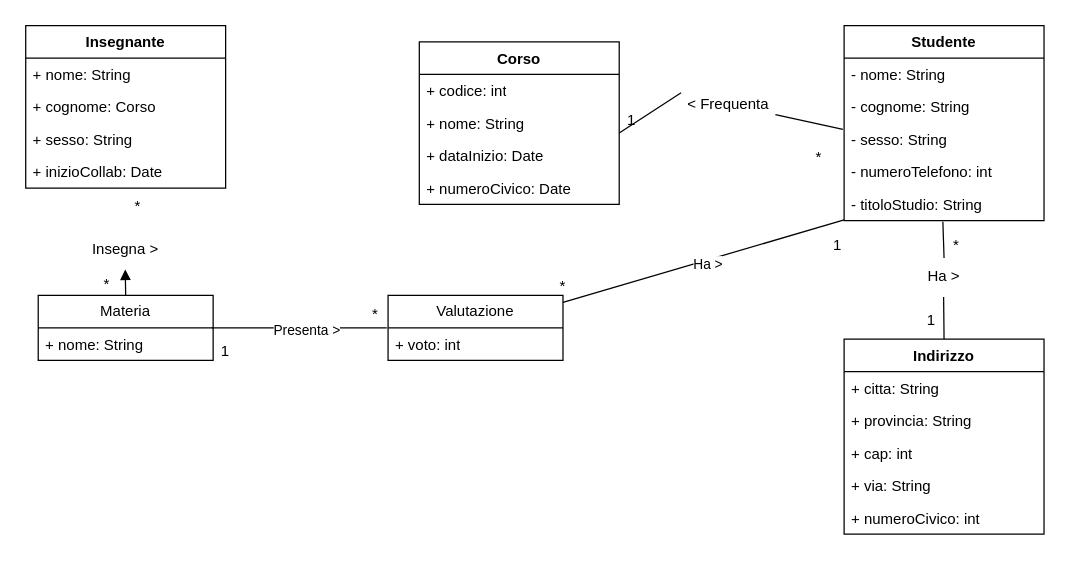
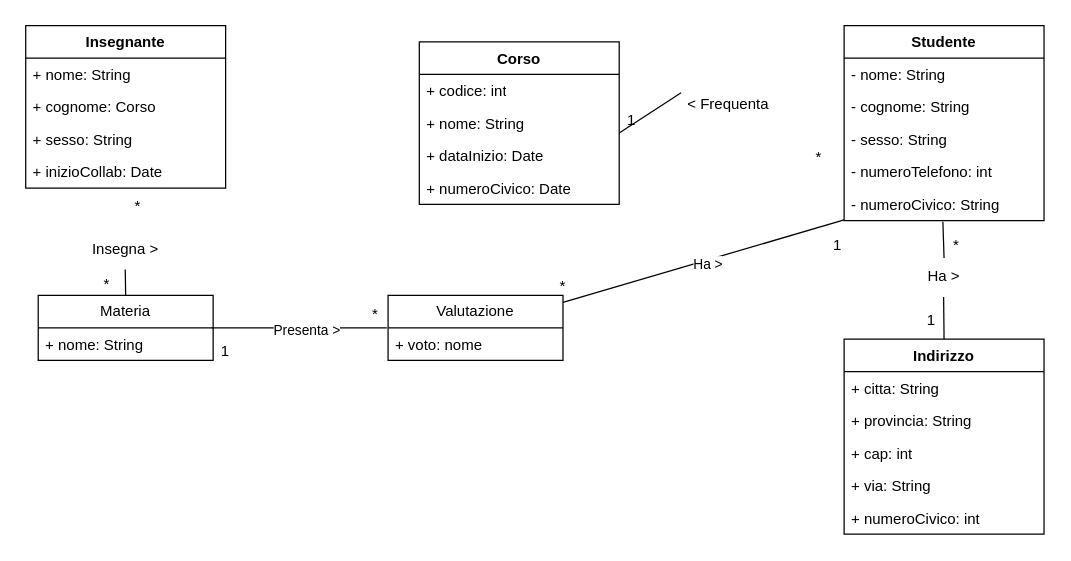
- <mxCell id="28" value="" style="endArrow=none;html=1;rounded=0;entryX=-0.006;entryY=0.192;entryDx=0;entryDy=0;entryPerimeter=0;" edge="1" parent="1" source="30" target="5"><mxGeometry width="50" height="50" relative="1" as="geometry"><mxPoint x="495" y="106" as="sourcePoint" /><mxPoint x="1094" y="174" as="targetPoint" /></mxGeometry></mxCell>
- <mxCell id="7" value="- titoloStudio: String" style="text;strokeColor=none;fillColor=none;align=left;verticalAlign=top;spacingLeft=4;spacingRight=4;overflow=hidden;rotatable=0;points=[[0,0.5],[1,0.5]];portConstraint=eastwest;whiteSpace=wrap;html=1;" vertex="1" parent="2"><mxGeometry y="130" width="160" height="26" as="geometry" /></mxCell>
+ <mxCell id="7" value="- numeroCivico: String" style="text;strokeColor=none;fillColor=none;align=left;verticalAlign=top;spacingLeft=4;spacingRight=4;overflow=hidden;rotatable=0;points=[[0,0.5],[1,0.5]];portConstraint=eastwest;whiteSpace=wrap;html=1;" vertex="1" parent="2"><mxGeometry y="130" width="160" height="26" as="geometry" /></mxCell>
- <mxCell id="26" value="" style="endArrow=block;html=1;rounded=0;exitX=0.5;exitY=0;exitDx=0;exitDy=0;entryX=0.494;entryY=1.038;entryDx=0;entryDy=0;entryPerimeter=0;" edge="1" parent="1" source="24" target="27"><mxGeometry width="50" height="50" relative="1" as="geometry"><mxPoint x="100" y="236" as="sourcePoint" /><mxPoint x="99" y="151" as="targetPoint" /></mxGeometry></mxCell>
+ <mxCell id="26" value="" style="endArrow=none;html=1;rounded=0;exitX=0.5;exitY=0;exitDx=0;exitDy=0;entryX=0.494;entryY=1.038;entryDx=0;entryDy=0;entryPerimeter=0;" edge="1" parent="1" source="24" target="27"><mxGeometry width="50" height="50" relative="1" as="geometry"><mxPoint x="100" y="236" as="sourcePoint" /><mxPoint x="99" y="151" as="targetPoint" /></mxGeometry></mxCell>
- <mxCell id="41" value="+ voto: int" style="text;strokeColor=none;fillColor=none;align=left;verticalAlign=top;spacingLeft=4;spacingRight=4;overflow=hidden;rotatable=0;points=[[0,0.5],[1,0.5]];portConstraint=eastwest;whiteSpace=wrap;html=1;" vertex="1" parent="40"><mxGeometry y="26" width="140" height="26" as="geometry" /></mxCell>
+ <mxCell id="41" value="+ voto: nome" style="text;strokeColor=none;fillColor=none;align=left;verticalAlign=top;spacingLeft=4;spacingRight=4;overflow=hidden;rotatable=0;points=[[0,0.5],[1,0.5]];portConstraint=eastwest;whiteSpace=wrap;html=1;" vertex="1" parent="40"><mxGeometry y="26" width="140" height="26" as="geometry" /></mxCell>
